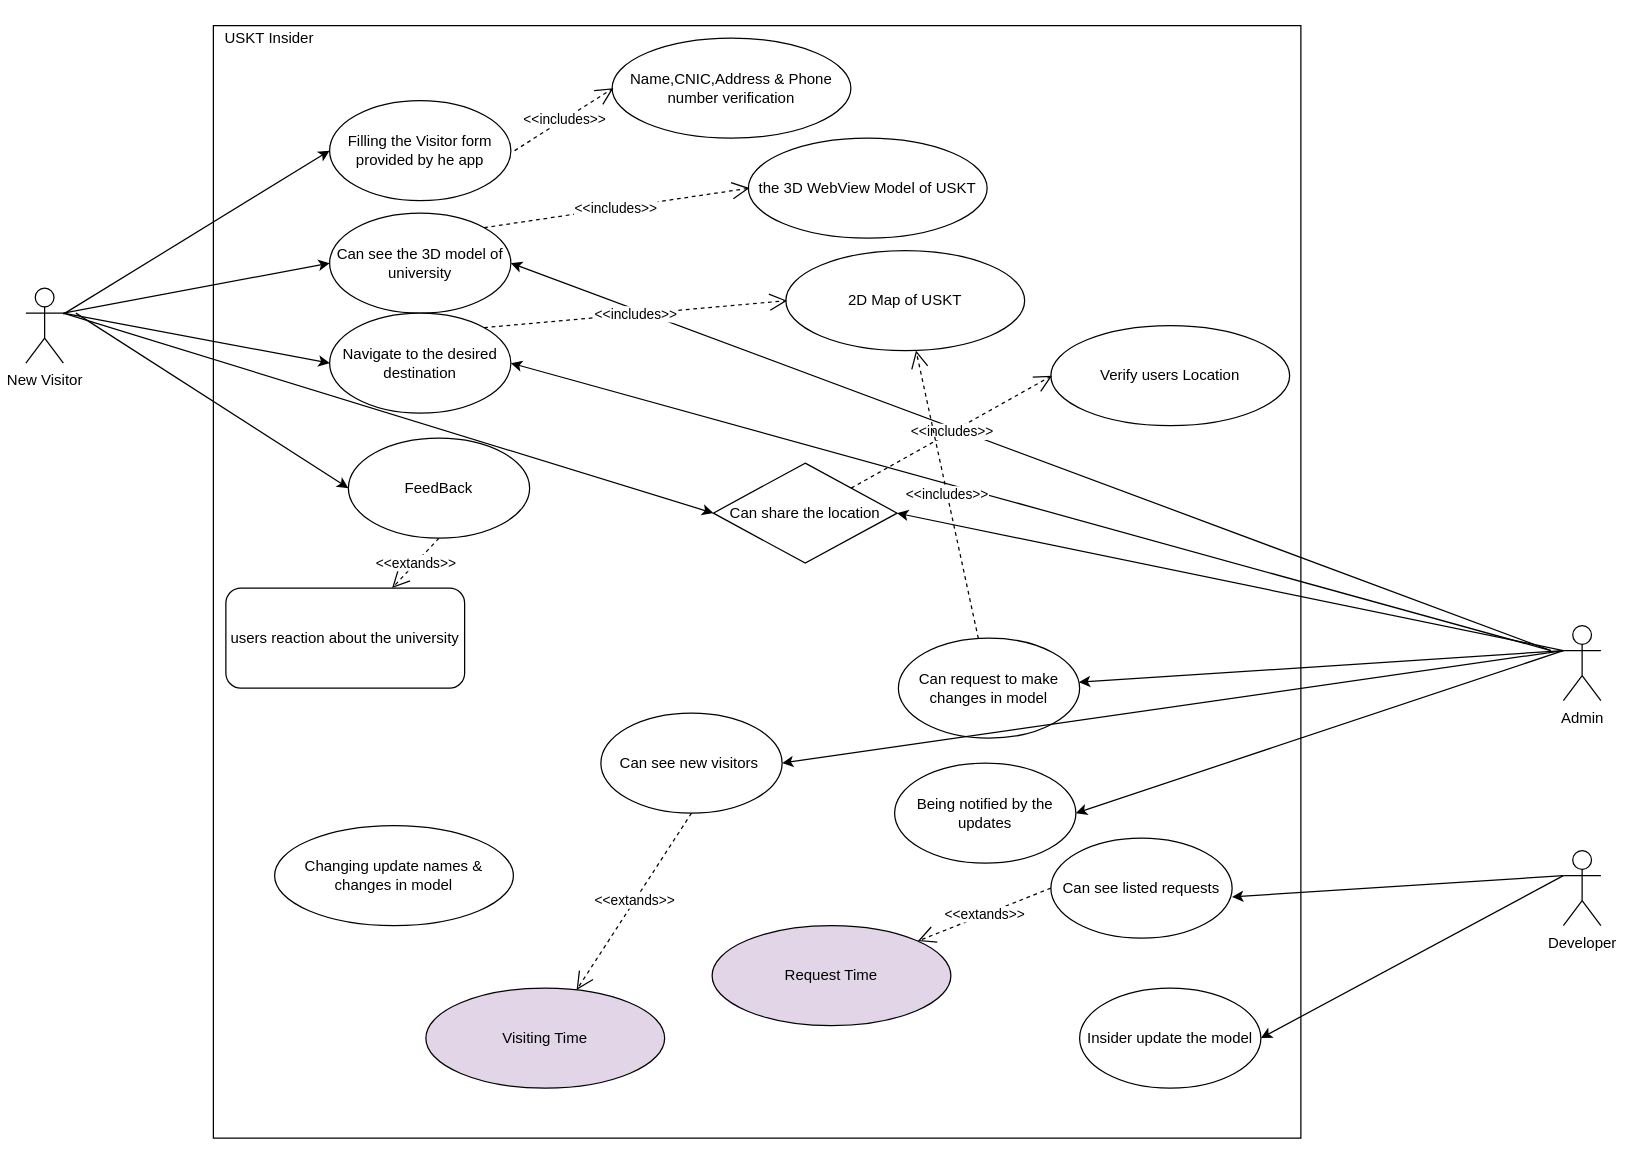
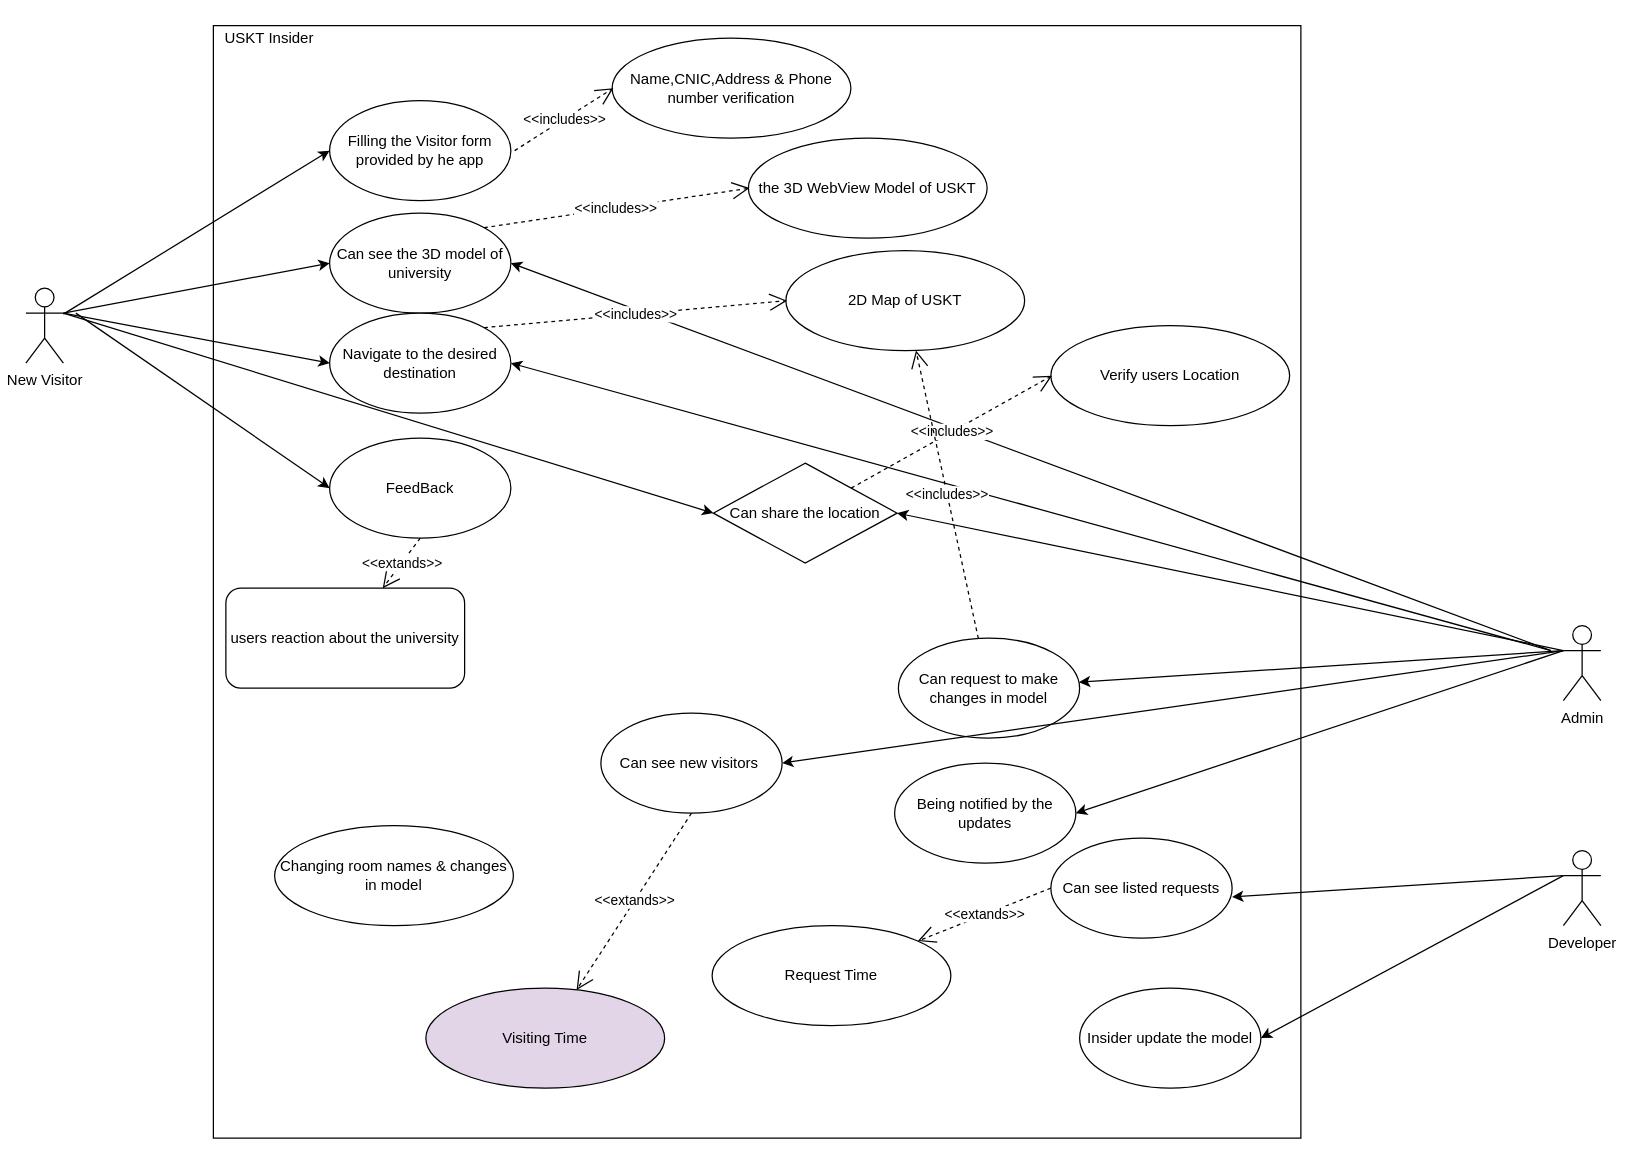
- <mxCell id="33" value="FeedBack" style="ellipse;whiteSpace=wrap;html=1;" parent="1" vertex="1"><mxGeometry x="278" y="350" width="145" height="80" as="geometry" /></mxCell>
+ <mxCell id="33" value="FeedBack" style="ellipse;whiteSpace=wrap;html=1;" parent="1" vertex="1"><mxGeometry x="263" y="350" width="145" height="80" as="geometry" /></mxCell>
- <mxCell id="39" value="Changing update names &amp;amp; changes in model" style="ellipse;whiteSpace=wrap;html=1;" parent="1" vertex="1"><mxGeometry x="219" y="660" width="191" height="80" as="geometry" /></mxCell>
+ <mxCell id="39" value="Changing room names &amp;amp; changes in model" style="ellipse;whiteSpace=wrap;html=1;" parent="1" vertex="1"><mxGeometry x="219" y="660" width="191" height="80" as="geometry" /></mxCell>
- <mxCell id="43" value="Request Time" style="ellipse;whiteSpace=wrap;html=1;fillColor=#e1d5e7;" parent="1" vertex="1"><mxGeometry x="569" y="740" width="191" height="80" as="geometry" /></mxCell>
+ <mxCell id="43" value="Request Time" style="ellipse;whiteSpace=wrap;html=1;" parent="1" vertex="1"><mxGeometry x="569" y="740" width="191" height="80" as="geometry" /></mxCell>
